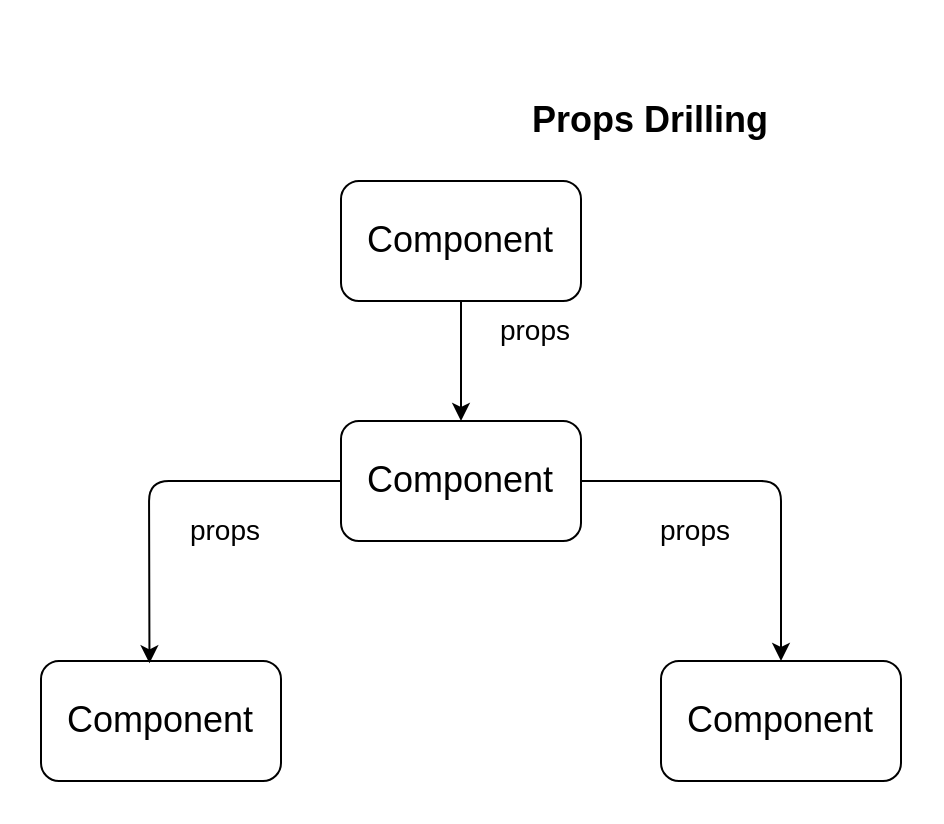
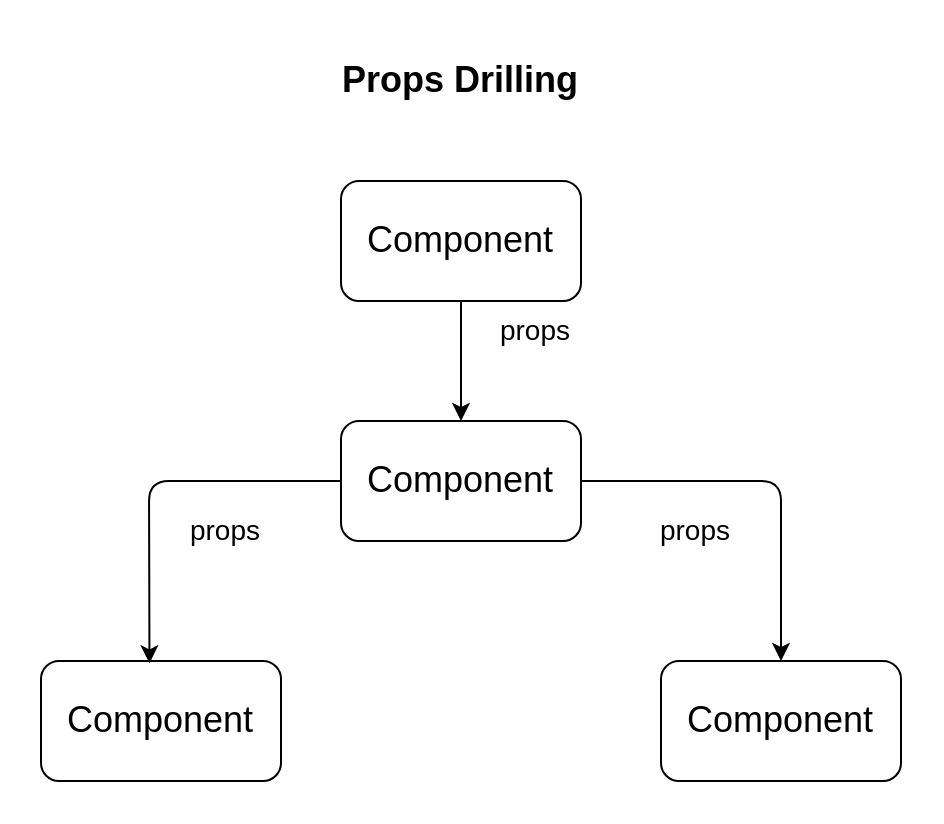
- <mxCell id="3" value="&lt;font style=&quot;font-size: 18px&quot;&gt;&lt;b&gt;Props Drilling&lt;/b&gt;&lt;/font&gt;" style="text;html=1;strokeColor=none;fillColor=none;align=center;verticalAlign=middle;whiteSpace=wrap;rounded=0;" parent="2" vertex="1"><mxGeometry x="220" y="20" width="170" height="40" as="geometry" /></mxCell>
+ <mxCell id="3" value="&lt;font style=&quot;font-size: 18px&quot;&gt;&lt;b&gt;Props Drilling&lt;/b&gt;&lt;/font&gt;" style="text;html=1;strokeColor=none;fillColor=none;align=center;verticalAlign=middle;whiteSpace=wrap;rounded=0;" parent="2" vertex="1"><mxGeometry x="125" width="170" height="40" as="geometry" /></mxCell>
